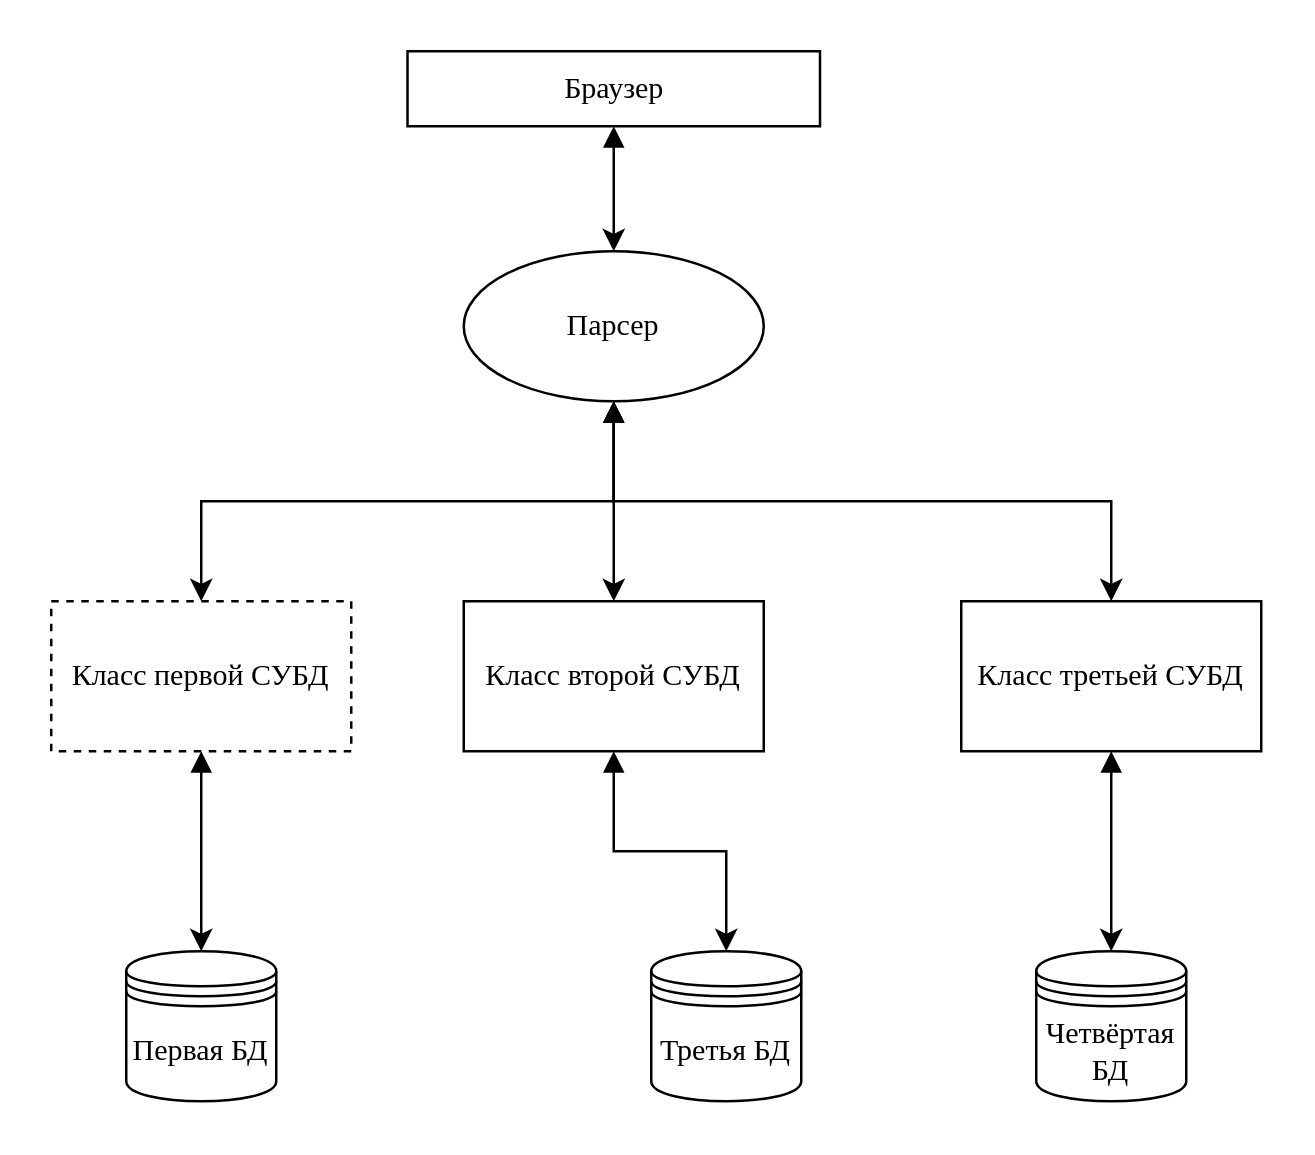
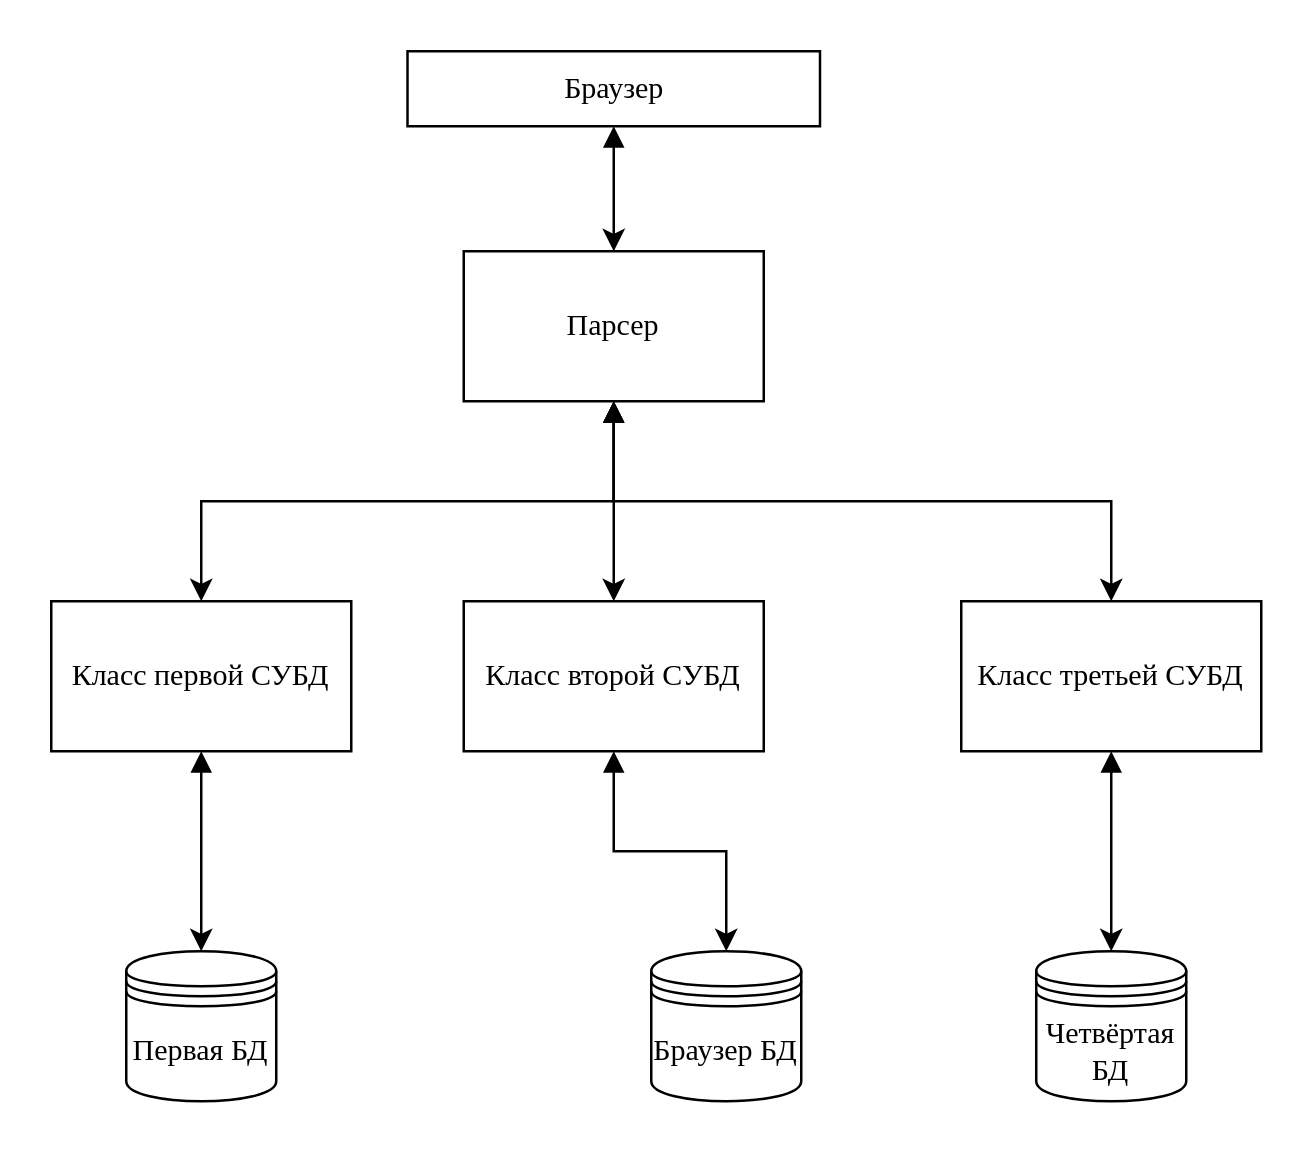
- <mxCell id="9" value="Парсер" style="ellipse;whiteSpace=wrap;html=1;fontFamily=Times New Roman;fontSize=12;" parent="1" vertex="1"><mxGeometry x="185" y="100" width="120" height="60" as="geometry" /></mxCell>
+ <mxCell id="9" value="Парсер" style="rounded=0;whiteSpace=wrap;html=1;fontFamily=Times New Roman;fontSize=12;" parent="1" vertex="1"><mxGeometry x="185" y="100" width="120" height="60" as="geometry" /></mxCell>
- <mxCell id="11" value="Класс первой СУБД" style="rounded=0;whiteSpace=wrap;html=1;fontFamily=Times New Roman;fontSize=12;dashed=1;" parent="1" vertex="1"><mxGeometry x="20" y="240" width="120" height="60" as="geometry" /></mxCell>
+ <mxCell id="11" value="Класс первой СУБД" style="rounded=0;whiteSpace=wrap;html=1;fontFamily=Times New Roman;fontSize=12;" parent="1" vertex="1"><mxGeometry x="20" y="240" width="120" height="60" as="geometry" /></mxCell>
- <mxCell id="4" value="&lt;span style=&quot;&quot;&gt;Третья БД&lt;/span&gt;" style="shape=datastore;whiteSpace=wrap;html=1;fontFamily=Times New Roman;fontSize=12;" parent="1" vertex="1"><mxGeometry x="260" y="380" width="60" height="60" as="geometry" /></mxCell>
+ <mxCell id="4" value="&lt;span style=&quot;&quot;&gt;Браузер БД&lt;/span&gt;" style="shape=datastore;whiteSpace=wrap;html=1;fontFamily=Times New Roman;fontSize=12;" parent="1" vertex="1"><mxGeometry x="260" y="380" width="60" height="60" as="geometry" /></mxCell>
